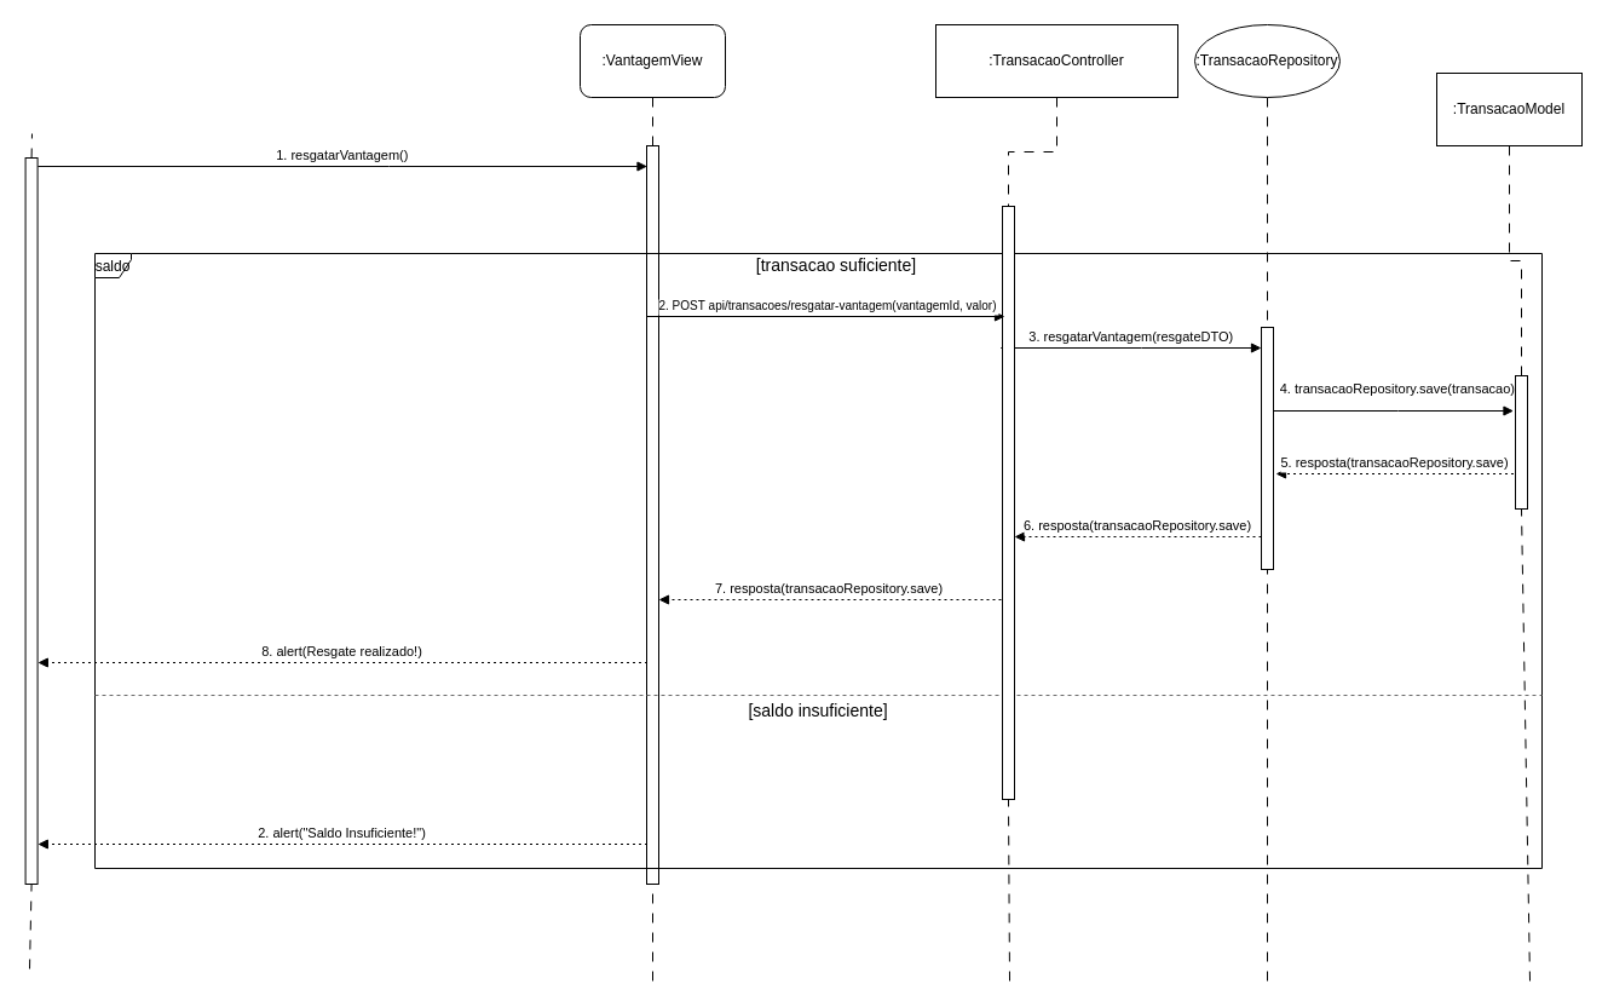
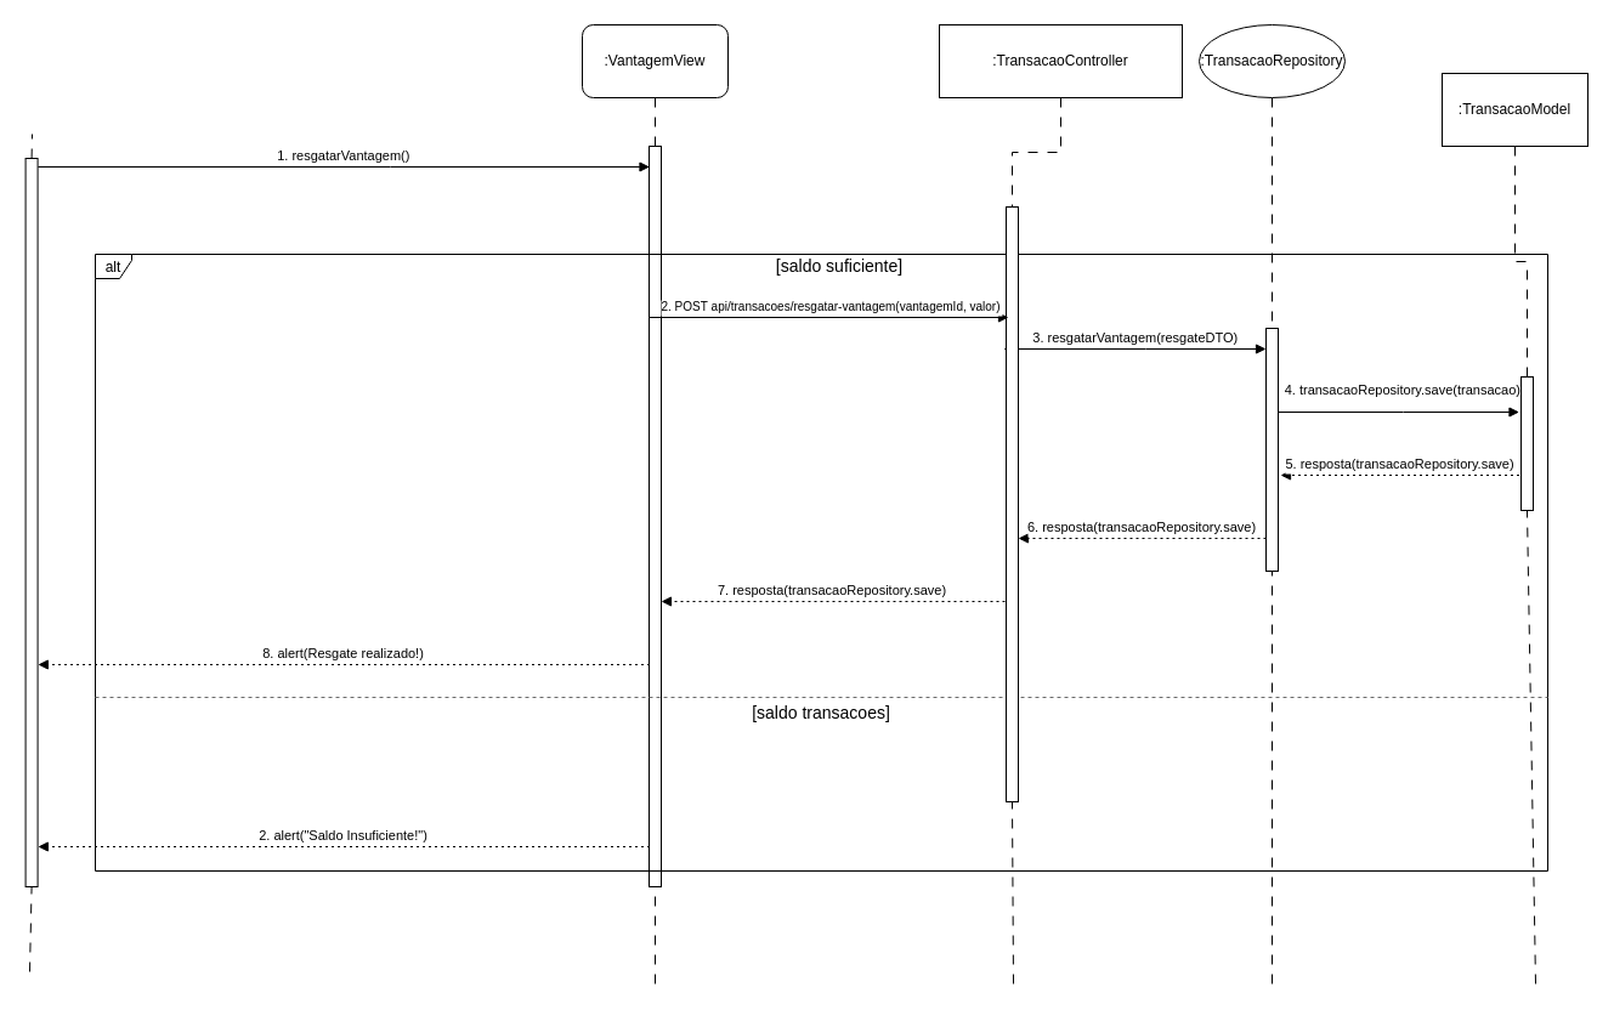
- <mxCell id="13" value="saldo" style="shape=umlFrame;pointerEvents=0;dropTarget=0;strokeColor=#000000;height=20;width=30" vertex="1" parent="1"><mxGeometry x="78" y="209" width="1196" height="508" as="geometry" /></mxCell>
+ <mxCell id="13" value="alt" style="shape=umlFrame;pointerEvents=0;dropTarget=0;strokeColor=#000000;height=20;width=30" vertex="1" parent="1"><mxGeometry x="78" y="209" width="1196" height="508" as="geometry" /></mxCell>
- <mxCell id="14" value="[transacao suficiente]" style="text;strokeColor=none;fillColor=none;align=center;verticalAlign=middle;whiteSpace=wrap;fontSize=14;" vertex="1" parent="13"><mxGeometry x="30.304" width="1165.696" height="20" as="geometry" /></mxCell>
+ <mxCell id="14" value="[saldo suficiente]" style="text;strokeColor=none;fillColor=none;align=center;verticalAlign=middle;whiteSpace=wrap;fontSize=14;" vertex="1" parent="13"><mxGeometry x="30.304" width="1165.696" height="20" as="geometry" /></mxCell>
- <mxCell id="15" value="[saldo insuficiente]" style="shape=line;dashed=1;whiteSpace=wrap;verticalAlign=top;labelPosition=center;verticalLabelPosition=middle;align=center;strokeColor=light-dark(#6C6C6C,#535353);fontSize=14;" vertex="1" parent="13"><mxGeometry y="363" width="1196" height="4" as="geometry" /></mxCell>
+ <mxCell id="15" value="[saldo transacoes]" style="shape=line;dashed=1;whiteSpace=wrap;verticalAlign=top;labelPosition=center;verticalLabelPosition=middle;align=center;strokeColor=light-dark(#6C6C6C,#535353);fontSize=14;" vertex="1" parent="13"><mxGeometry y="363" width="1196" height="4" as="geometry" /></mxCell>
